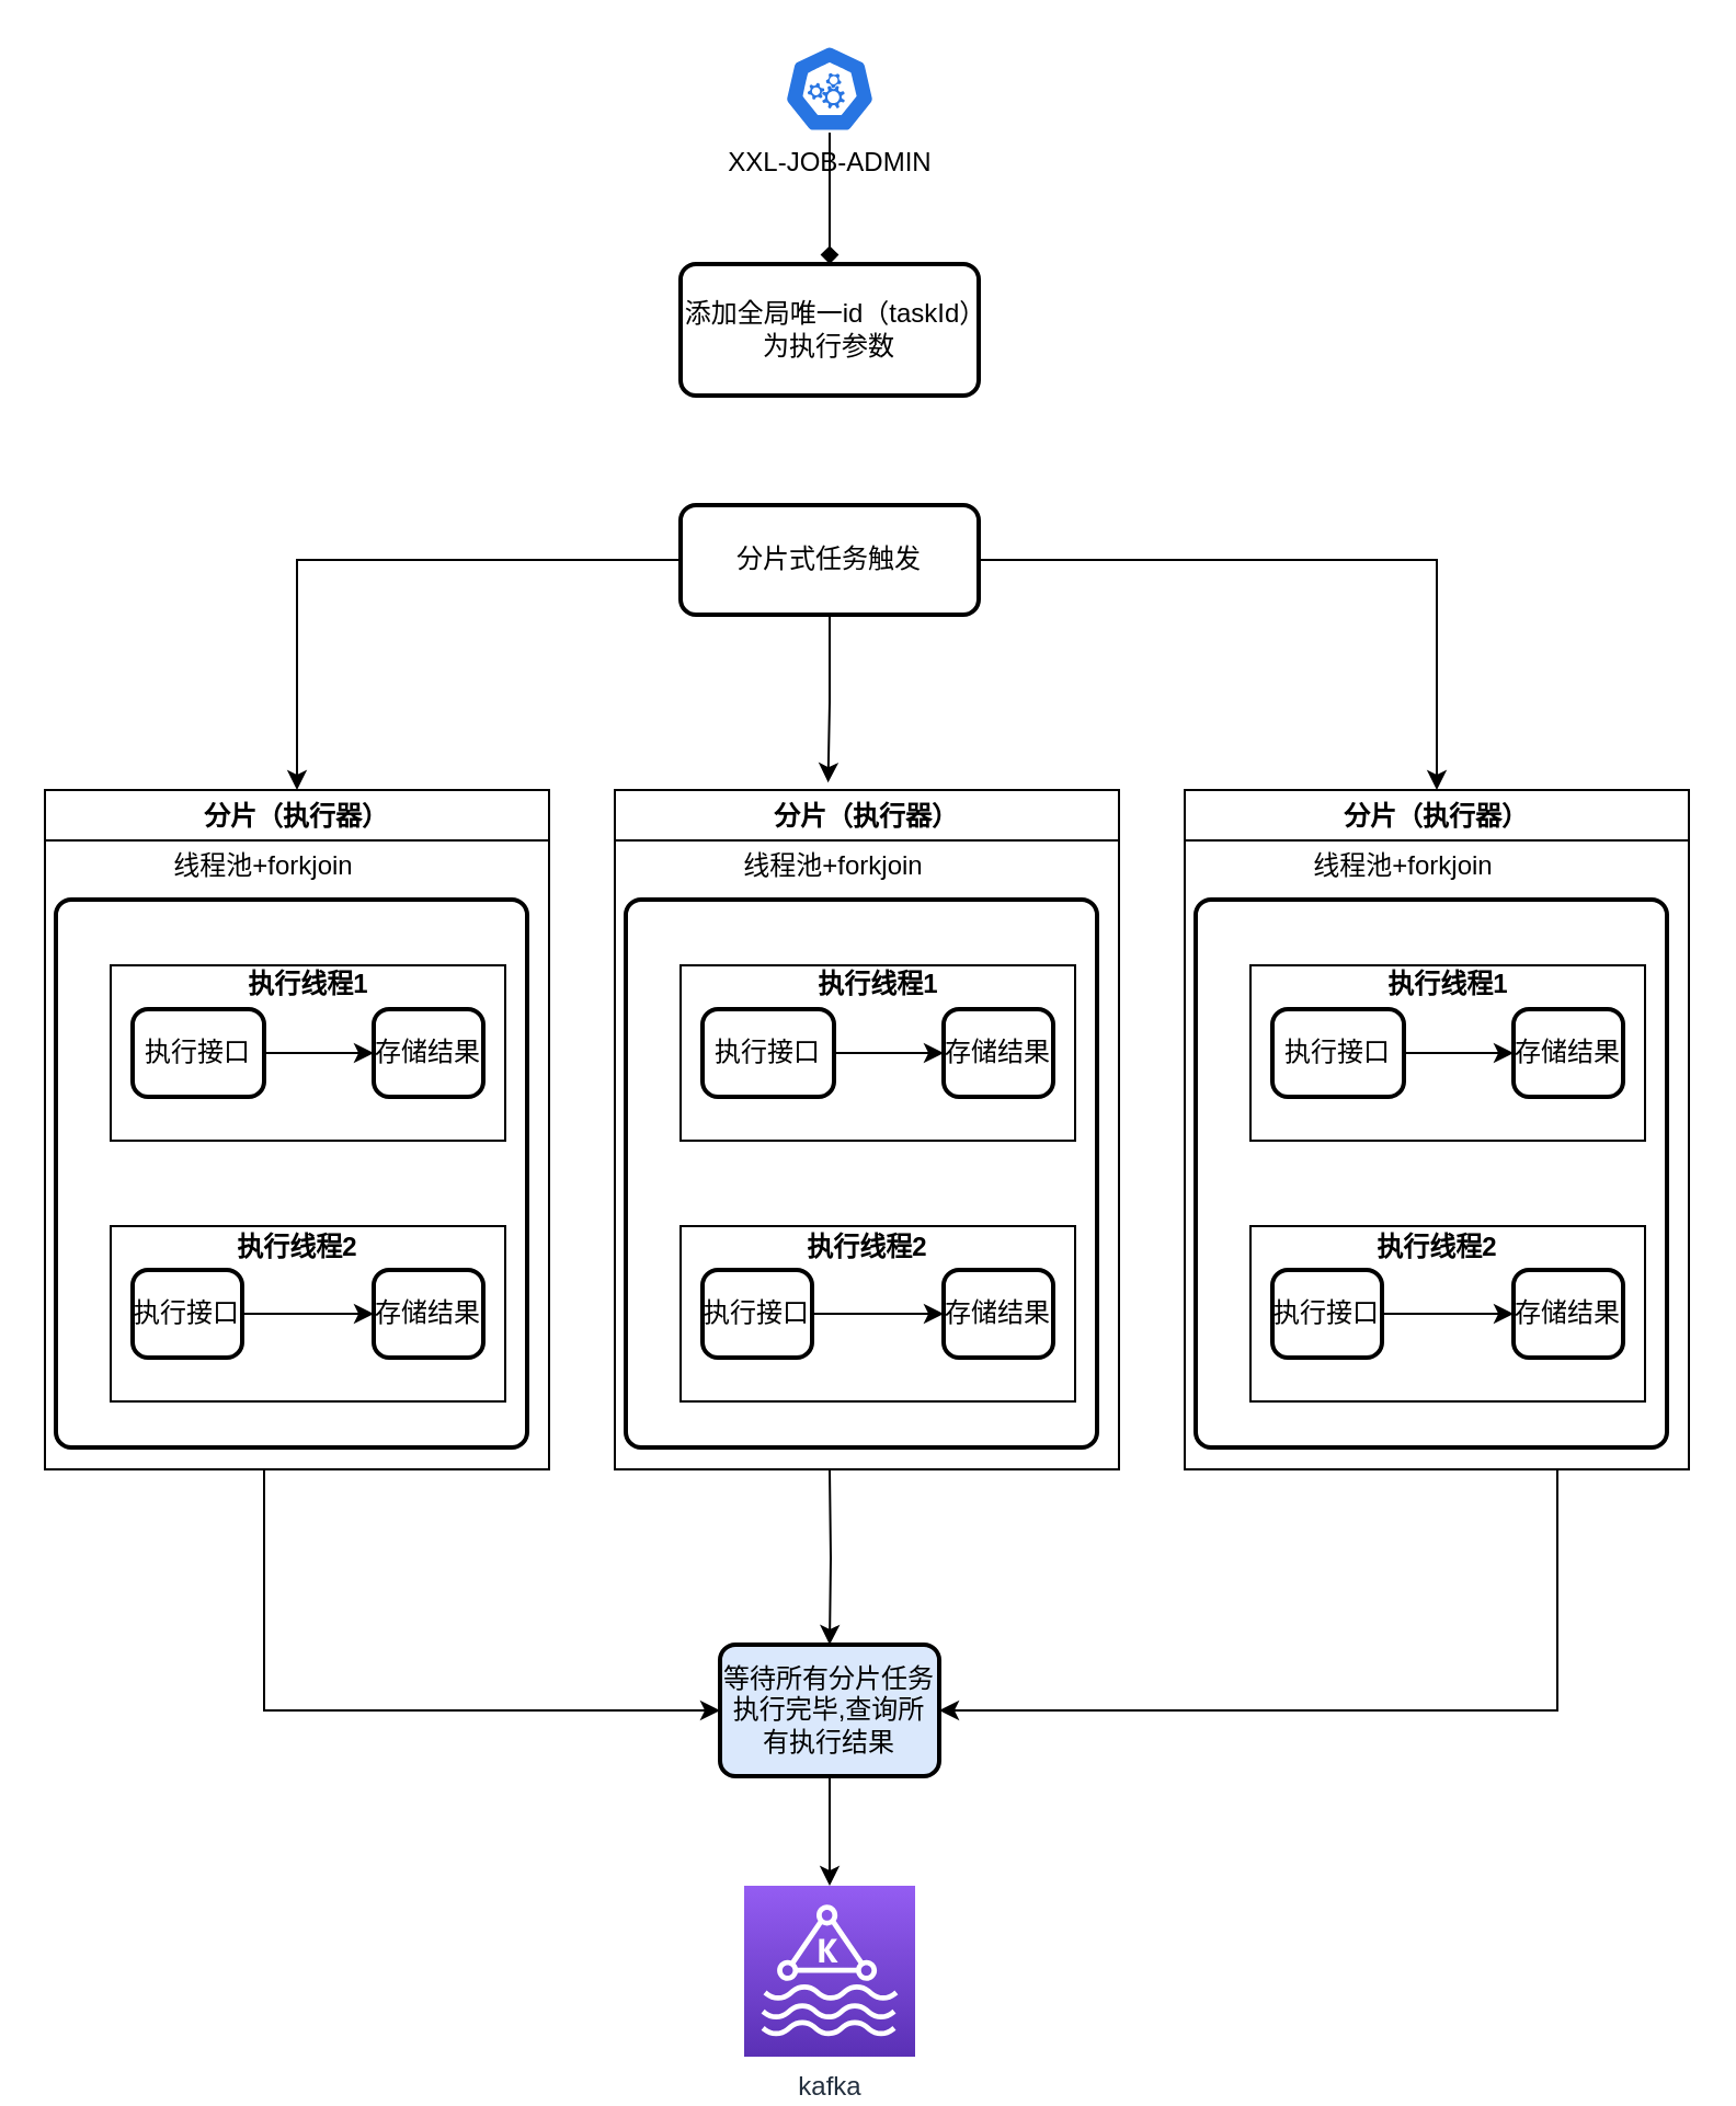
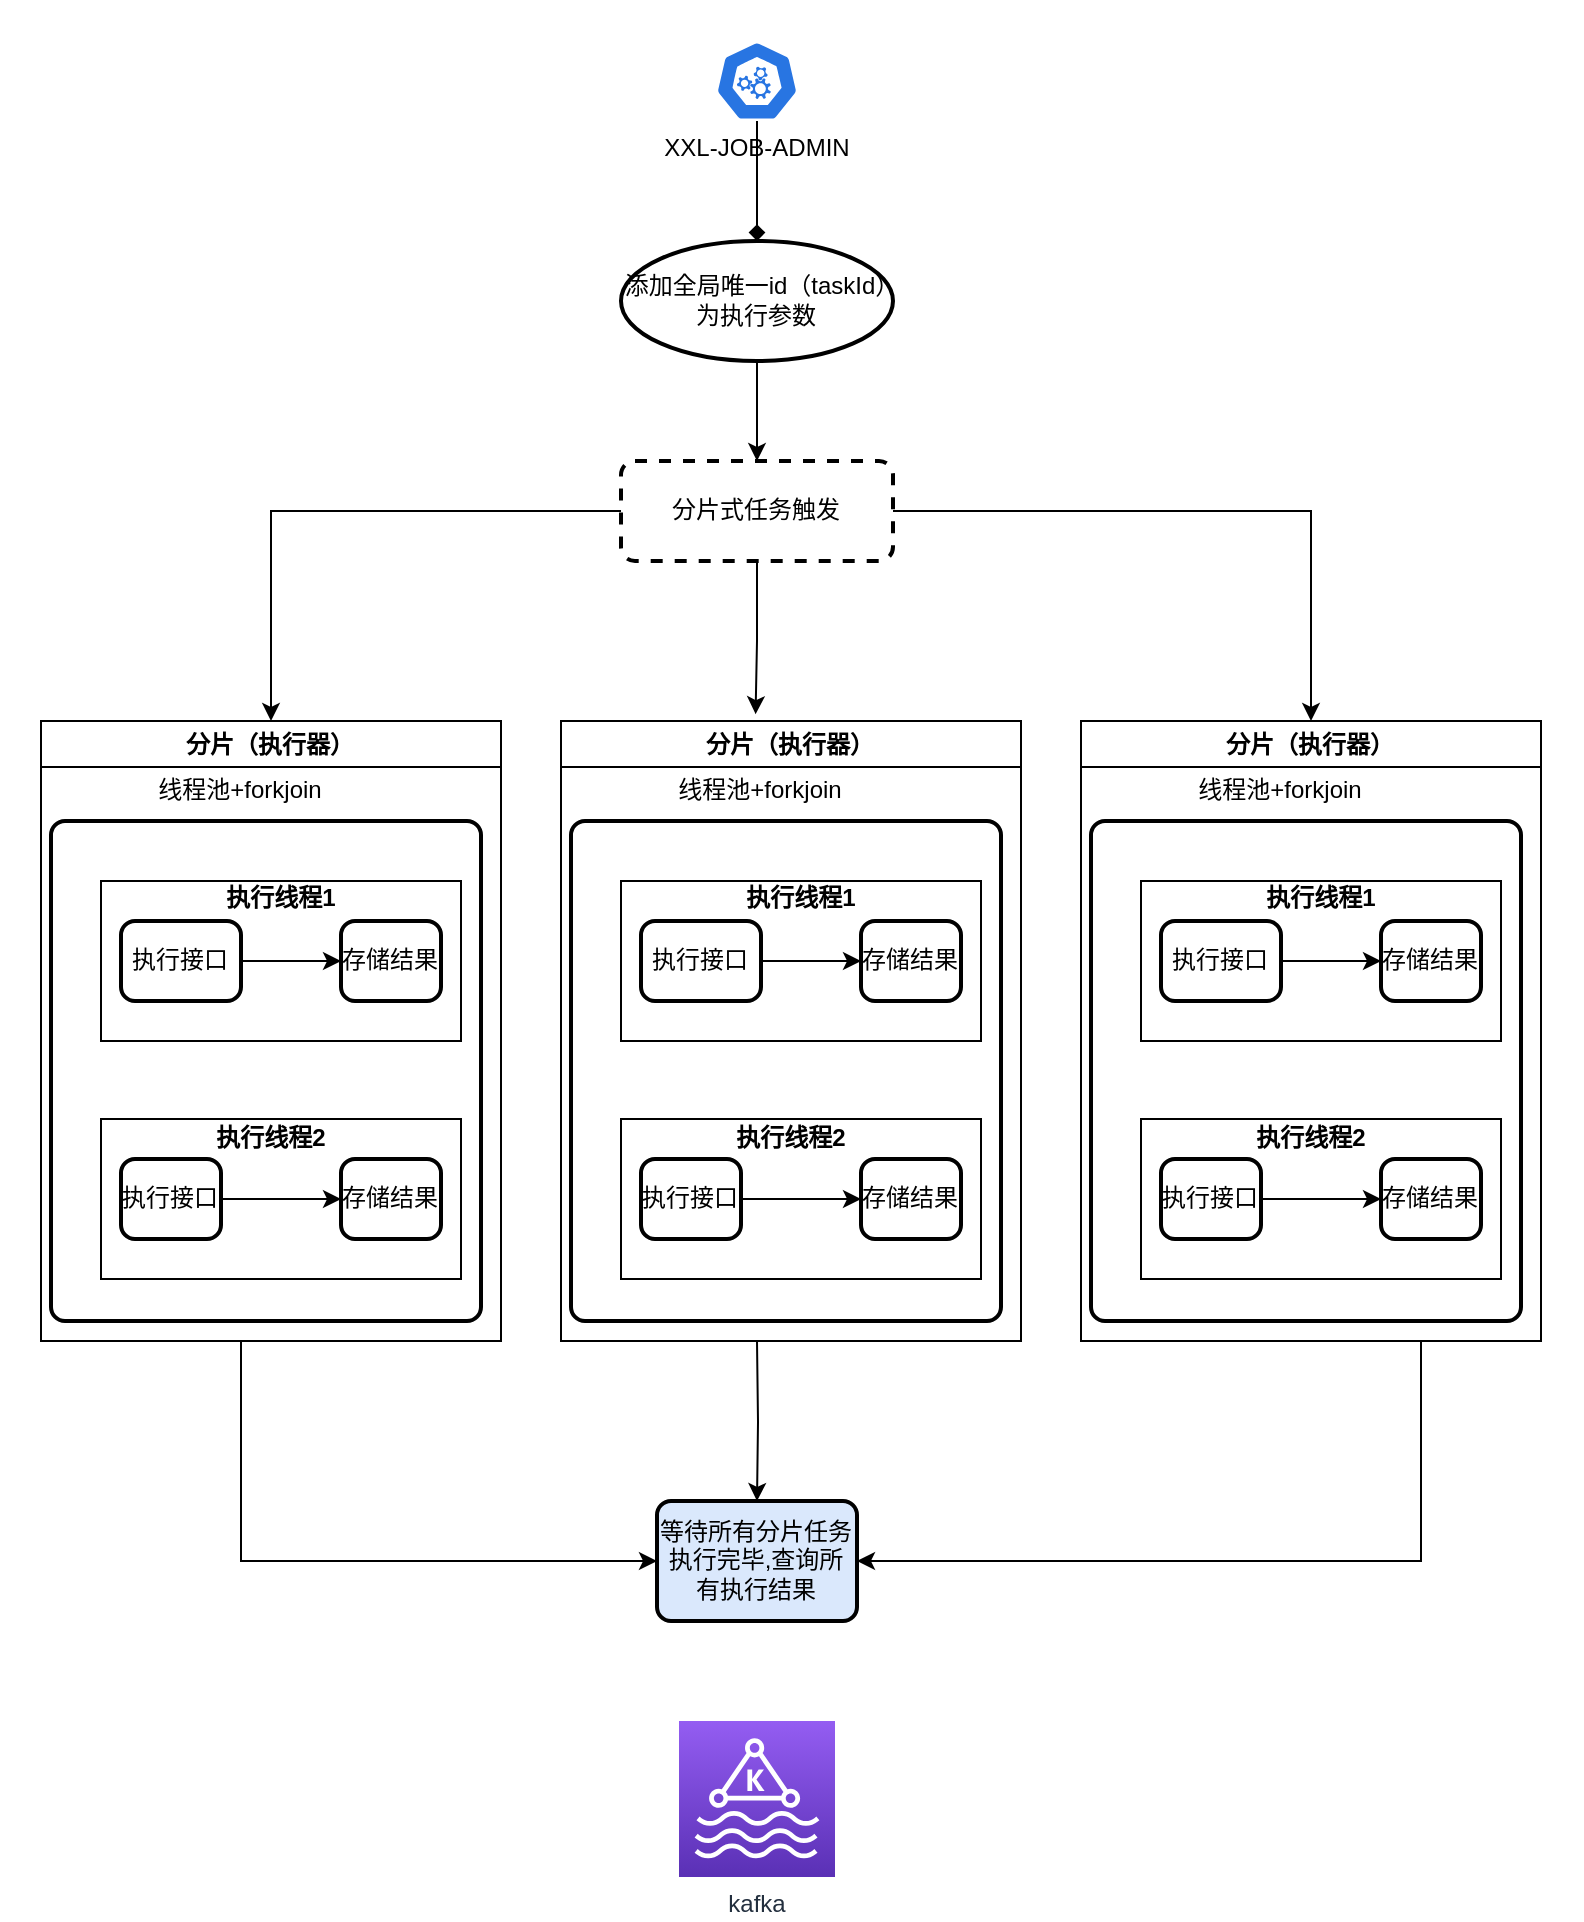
- <mxCell id="5" value="添加全局唯一id（taskId）为执行参数" style="rounded=1;whiteSpace=wrap;html=1;absoluteArcSize=1;arcSize=14;strokeWidth=2;" vertex="1" parent="1"><mxGeometry x="310" y="120" width="136" height="60" as="geometry" /></mxCell>
+ <mxCell id="5" value="添加全局唯一id（taskId）为执行参数" style="ellipse;whiteSpace=wrap;html=1;absoluteArcSize=1;arcSize=14;strokeWidth=2;" vertex="1" parent="1"><mxGeometry x="310" y="120" width="136" height="60" as="geometry" /></mxCell>
+ <mxCell id="4" value="" style="edgeStyle=orthogonalEdgeStyle;rounded=0;orthogonalLoop=1;jettySize=auto;html=1;" edge="1" parent="1" source="5" target="9"><mxGeometry relative="1" as="geometry" /></mxCell>
- <mxCell id="9" value="分片式任务触发" style="rounded=1;whiteSpace=wrap;html=1;absoluteArcSize=1;arcSize=14;strokeWidth=2;" vertex="1" parent="1"><mxGeometry x="310" y="230" width="136" height="50" as="geometry" /></mxCell>
+ <mxCell id="9" value="分片式任务触发" style="rounded=1;whiteSpace=wrap;html=1;absoluteArcSize=1;arcSize=14;strokeWidth=2;dashed=1;" vertex="1" parent="1"><mxGeometry x="310" y="230" width="136" height="50" as="geometry" /></mxCell>
- <mxCell id="26" style="edgeStyle=orthogonalEdgeStyle;rounded=0;orthogonalLoop=1;jettySize=auto;html=1;" edge="1" parent="1" source="27" target="28"><mxGeometry relative="1" as="geometry" /></mxCell>
